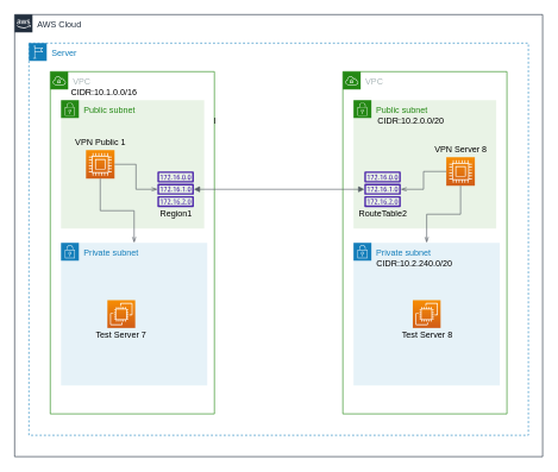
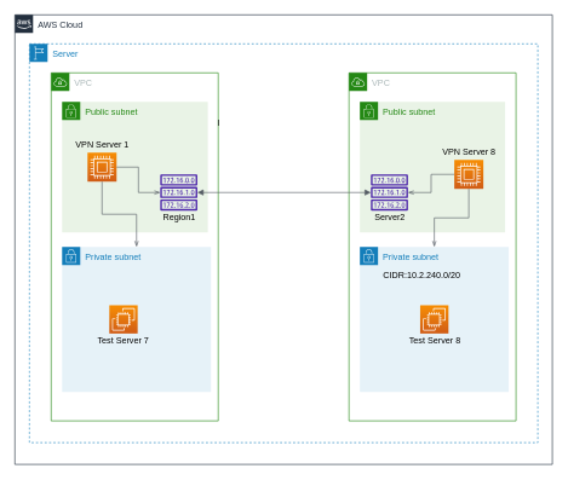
- <mxCell id="15" value="CIDR:10.1.0.0/16" style="text;html=1;resizable=0;autosize=1;align=center;verticalAlign=middle;points=[];fillColor=none;strokeColor=none;rounded=0;" vertex="1" parent="4"><mxGeometry x="20" y="20" width="110" height="20" as="geometry" /></mxCell>
- <mxCell id="23" value="CIDR:10.2.0.0/20" style="text;html=1;resizable=0;autosize=1;align=center;verticalAlign=middle;points=[];fillColor=none;strokeColor=none;rounded=0;" vertex="1" parent="17"><mxGeometry x="25" y="20" width="110" height="20" as="geometry" /></mxCell>
- <mxCell id="7" value="&lt;font style=&quot;vertical-align: inherit&quot;&gt;&lt;font style=&quot;vertical-align: inherit&quot;&gt;&lt;font style=&quot;vertical-align: inherit&quot;&gt;&lt;font style=&quot;vertical-align: inherit&quot;&gt;VPN Public 1&lt;/font&gt;&lt;/font&gt;&lt;/font&gt;&lt;/font&gt;" style="text;html=1;resizable=0;autosize=1;align=center;verticalAlign=middle;points=[];fillColor=none;strokeColor=none;rounded=0;" vertex="1" parent="5"><mxGeometry x="10" y="50" width="90" height="20" as="geometry" /></mxCell>
+ <mxCell id="7" value="&lt;font style=&quot;vertical-align: inherit&quot;&gt;&lt;font style=&quot;vertical-align: inherit&quot;&gt;&lt;font style=&quot;vertical-align: inherit&quot;&gt;&lt;font style=&quot;vertical-align: inherit&quot;&gt;VPN Server 1&lt;/font&gt;&lt;/font&gt;&lt;/font&gt;&lt;/font&gt;" style="text;html=1;resizable=0;autosize=1;align=center;verticalAlign=middle;points=[];fillColor=none;strokeColor=none;rounded=0;" vertex="1" parent="5"><mxGeometry x="10" y="50" width="90" height="20" as="geometry" /></mxCell>
- <mxCell id="21" value="&lt;font style=&quot;vertical-align: inherit&quot;&gt;&lt;font style=&quot;vertical-align: inherit&quot;&gt;&lt;font style=&quot;vertical-align: inherit&quot;&gt;&lt;font style=&quot;vertical-align: inherit&quot;&gt;RouteTable2&lt;/font&gt;&lt;/font&gt;&lt;/font&gt;&lt;/font&gt;" style="text;html=1;resizable=0;autosize=1;align=center;verticalAlign=middle;points=[];fillColor=none;strokeColor=none;rounded=0;" vertex="1" parent="17"><mxGeometry x="0.66" y="150" width="80" height="20" as="geometry" /></mxCell>
+ <mxCell id="21" value="&lt;font style=&quot;vertical-align: inherit&quot;&gt;&lt;font style=&quot;vertical-align: inherit&quot;&gt;&lt;font style=&quot;vertical-align: inherit&quot;&gt;&lt;font style=&quot;vertical-align: inherit&quot;&gt;Server2&lt;/font&gt;&lt;/font&gt;&lt;/font&gt;&lt;/font&gt;" style="text;html=1;resizable=0;autosize=1;align=center;verticalAlign=middle;points=[];fillColor=none;strokeColor=none;rounded=0;" vertex="1" parent="17"><mxGeometry x="0.66" y="150" width="80" height="20" as="geometry" /></mxCell>
- <mxCell id="27" value="CIDR:10.2.240.0/20" style="text;html=1;resizable=0;autosize=1;align=center;verticalAlign=middle;points=[];fillColor=none;strokeColor=none;rounded=0;" vertex="1" parent="24"><mxGeometry x="25" y="20" width="120" height="20" as="geometry" /></mxCell>
+ <mxCell id="27" value="CIDR:10.2.240.0/20" style="text;html=1;resizable=0;autosize=1;align=center;verticalAlign=middle;points=[];fillColor=none;strokeColor=none;rounded=0;" vertex="1" parent="24"><mxGeometry x="25" y="30" width="120" height="20" as="geometry" /></mxCell>
